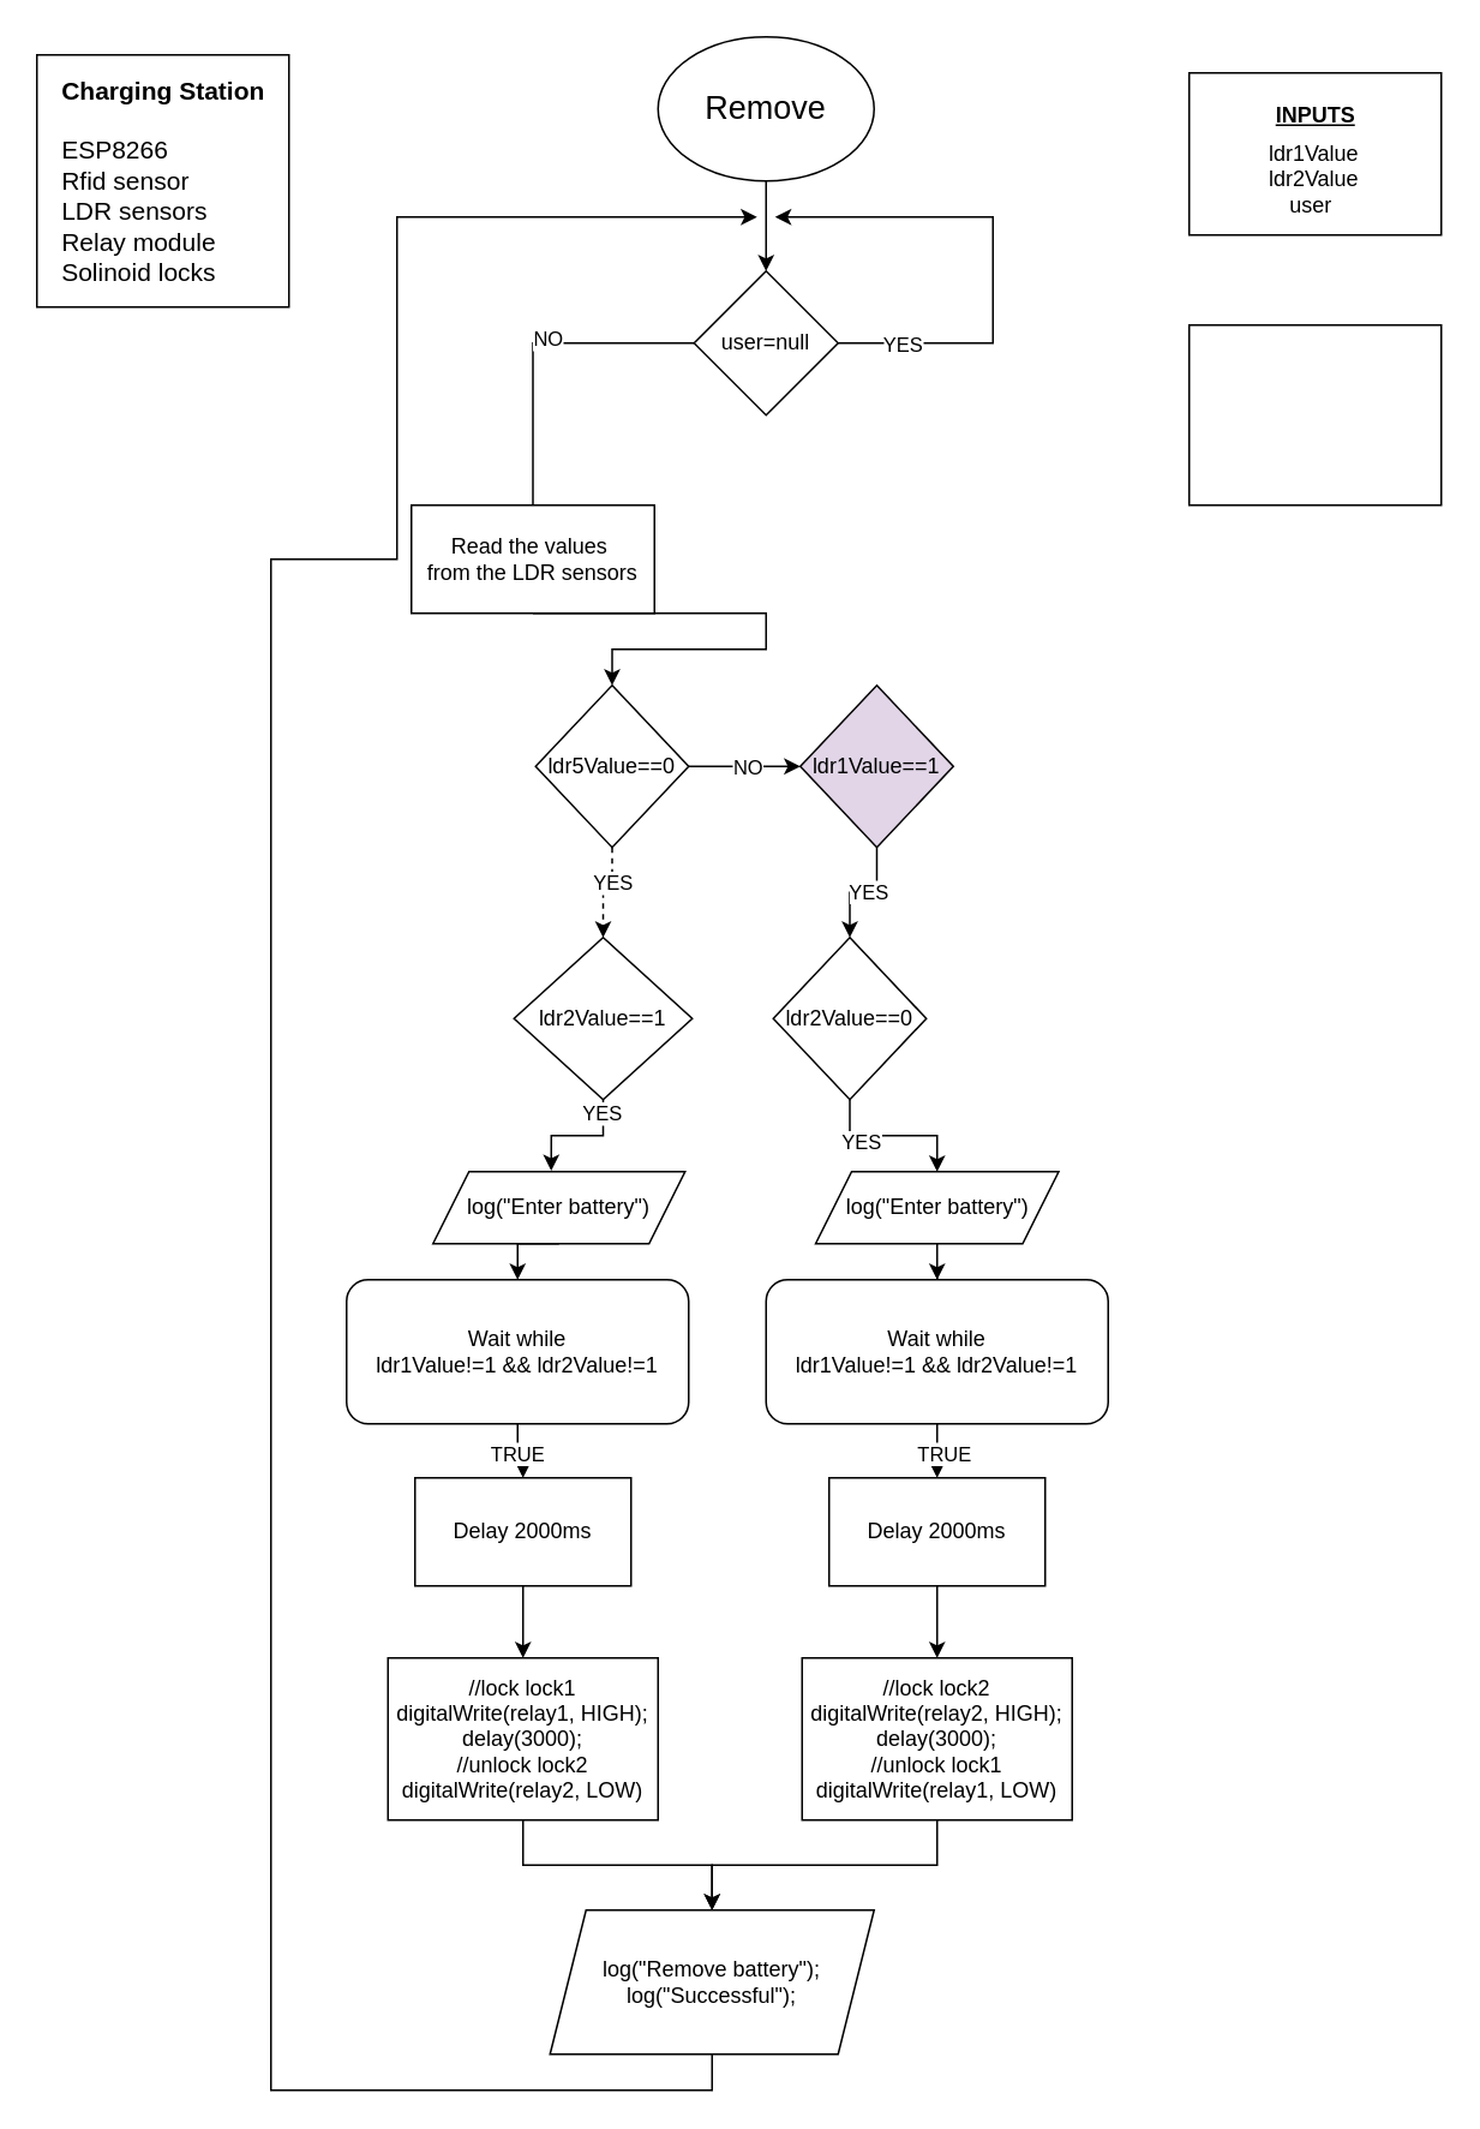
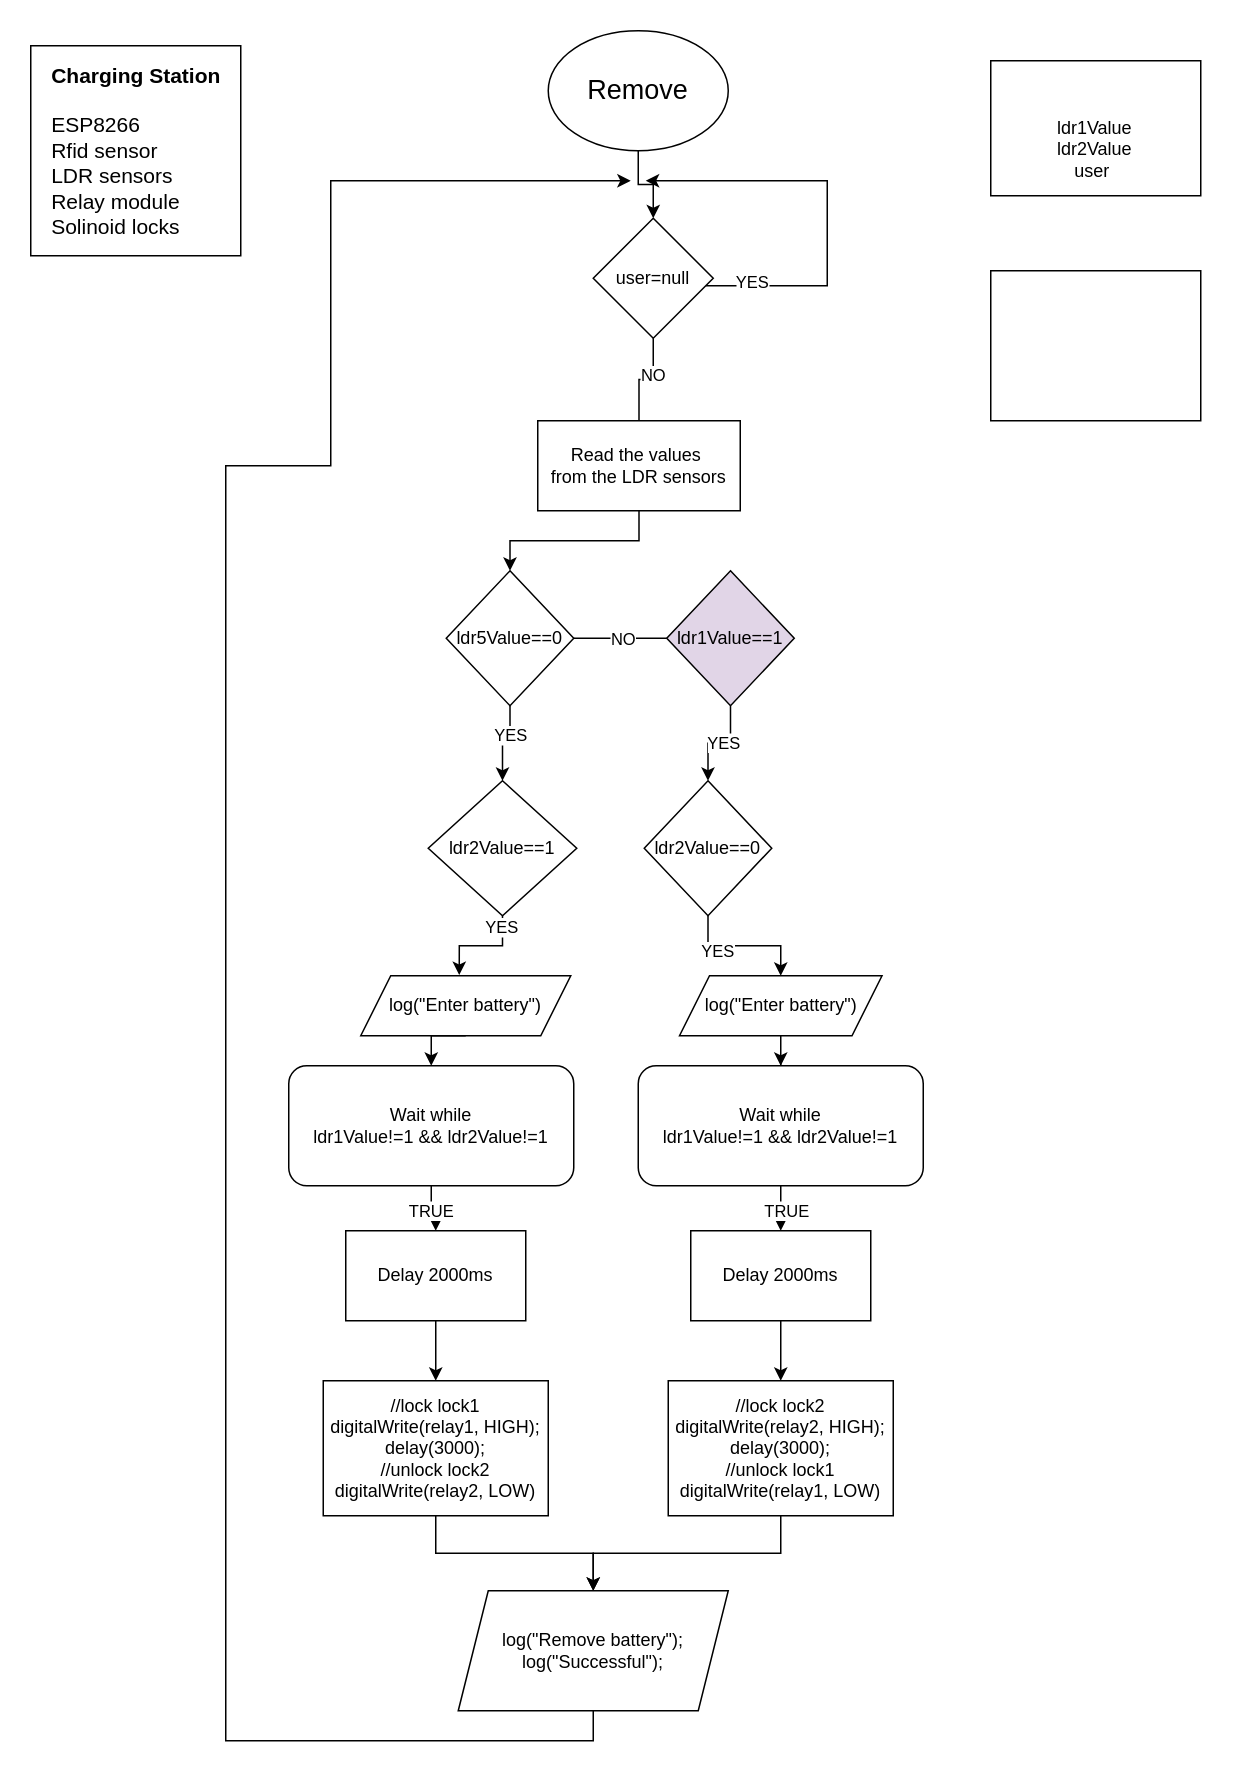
- <mxCell id="6" value="&lt;u&gt;&lt;b&gt;INPUTS&lt;/b&gt;&lt;/u&gt;" style="text;html=1;align=center;verticalAlign=middle;whiteSpace=wrap;rounded=0;" vertex="1" parent="4"><mxGeometry x="46.667" y="13.846" width="46.667" height="20.769" as="geometry" /></mxCell>
- <mxCell id="14" value="user=null" style="rhombus;whiteSpace=wrap;html=1;" vertex="1" parent="1"><mxGeometry x="385" y="150" width="80" height="80" as="geometry" /></mxCell>
+ <mxCell id="14" value="user=null" style="rhombus;whiteSpace=wrap;html=1;" vertex="1" parent="1"><mxGeometry x="395" y="145" width="80" height="80" as="geometry" /></mxCell>
- <mxCell id="9" value="Read the values&amp;nbsp;&lt;div&gt;from the LDR sensors&lt;/div&gt;" style="rounded=0;whiteSpace=wrap;html=1;" vertex="1" parent="1"><mxGeometry x="228" y="280" width="135" height="60" as="geometry" /></mxCell>
+ <mxCell id="9" value="Read the values&amp;nbsp;&lt;div&gt;from the LDR sensors&lt;/div&gt;" style="rounded=0;whiteSpace=wrap;html=1;" vertex="1" parent="1"><mxGeometry x="358" y="280" width="135" height="60" as="geometry" /></mxCell>
- <mxCell id="17" value="" style="edgeStyle=orthogonalEdgeStyle;rounded=0;orthogonalLoop=1;jettySize=auto;html=1;entryX=0;entryY=0.5;entryDx=0;entryDy=0;" edge="1" parent="1" source="19" target="23"><mxGeometry relative="1" as="geometry"><mxPoint x="434" y="425" as="targetPoint" /></mxGeometry></mxCell>
+ <mxCell id="17" value="" style="edgeStyle=orthogonalEdgeStyle;rounded=0;orthogonalLoop=1;jettySize=auto;html=1;entryX=0;entryY=0.5;entryDx=0;entryDy=0;endArrow=none;" edge="1" parent="1" source="19" target="23"><mxGeometry relative="1" as="geometry"><mxPoint x="434" y="425" as="targetPoint" /></mxGeometry></mxCell>
- <mxCell id="15" value="" style="edgeStyle=orthogonalEdgeStyle;rounded=0;orthogonalLoop=1;jettySize=auto;html=1;dashed=1;" edge="1" parent="1" source="19" target="20"><mxGeometry relative="1" as="geometry" /></mxCell>
+ <mxCell id="15" value="" style="edgeStyle=orthogonalEdgeStyle;rounded=0;orthogonalLoop=1;jettySize=auto;html=1;" edge="1" parent="1" source="19" target="20"><mxGeometry relative="1" as="geometry" /></mxCell>
